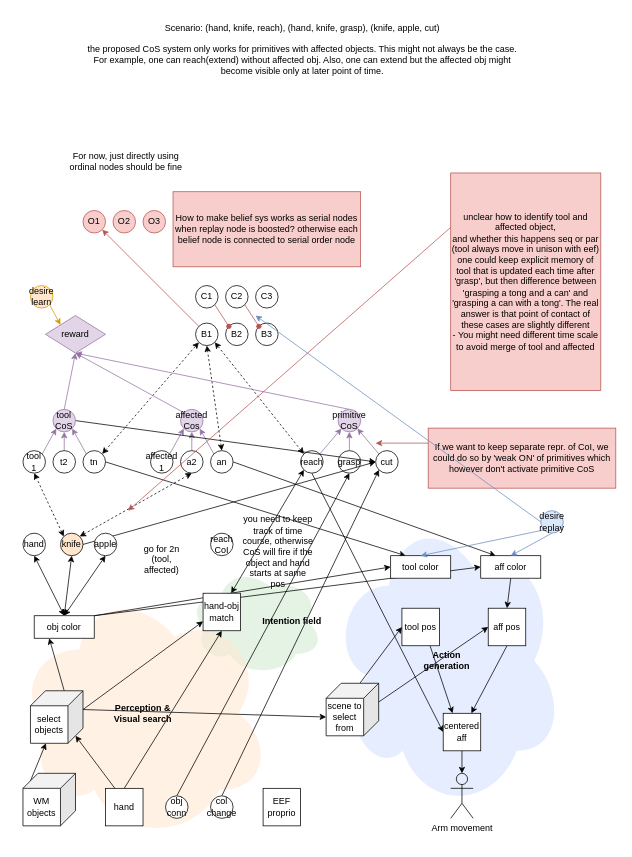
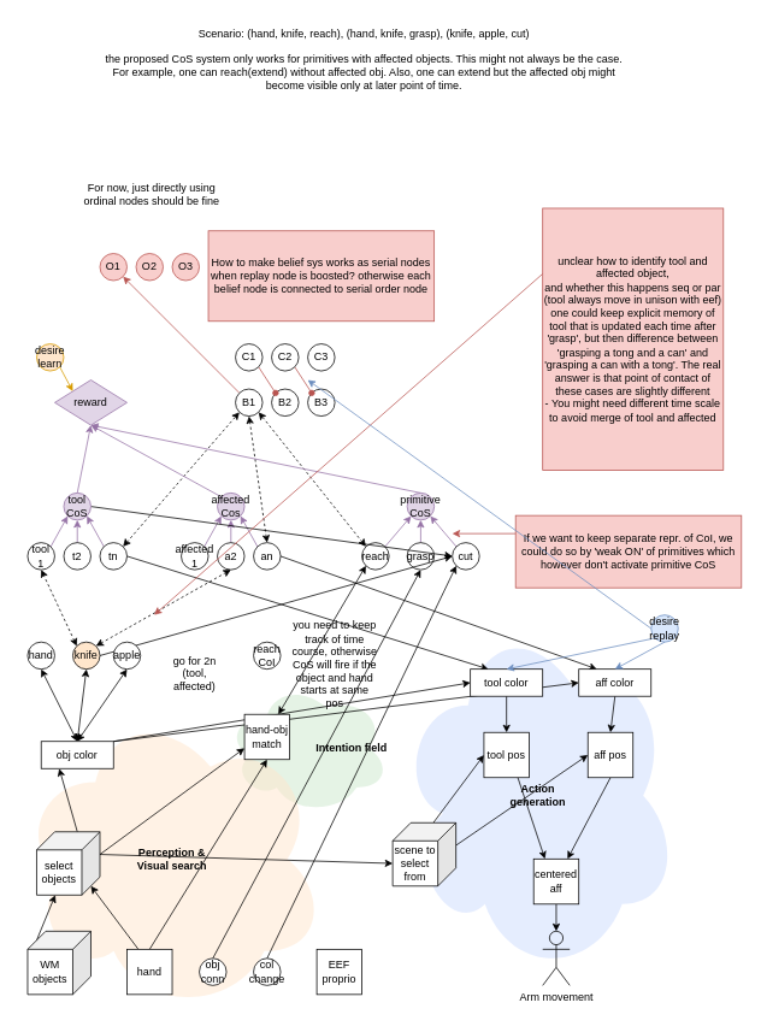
+ <mxCell id="85" style="edgeStyle=none;rounded=0;orthogonalLoop=1;jettySize=auto;html=1;exitX=0.5;exitY=1;exitDx=0;exitDy=0;entryX=0.5;entryY=0;entryDx=0;entryDy=0;fontColor=#000000;startArrow=none;startFill=0;" edge="1" parent="1" source="86" target="97"><mxGeometry relative="1" as="geometry" /></mxCell>
- <mxCell id="27" style="edgeStyle=none;rounded=0;orthogonalLoop=1;jettySize=auto;html=1;exitX=0.5;exitY=1;exitDx=0;exitDy=0;entryX=0;entryY=0.5;entryDx=0;entryDy=0;fontColor=#000000;startArrow=none;startFill=0;" edge="1" parent="1" source="28" target="101"><mxGeometry relative="1" as="geometry" /></mxCell>
